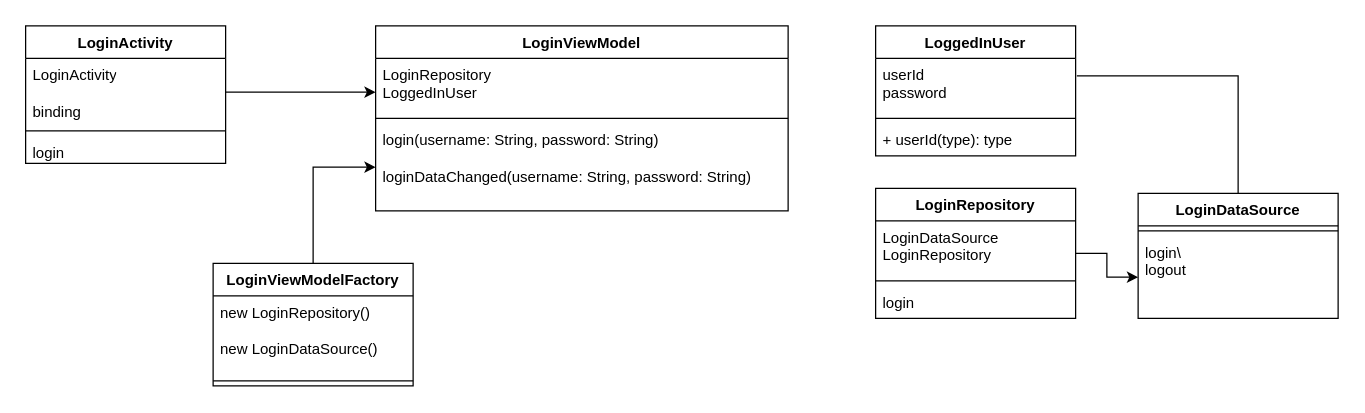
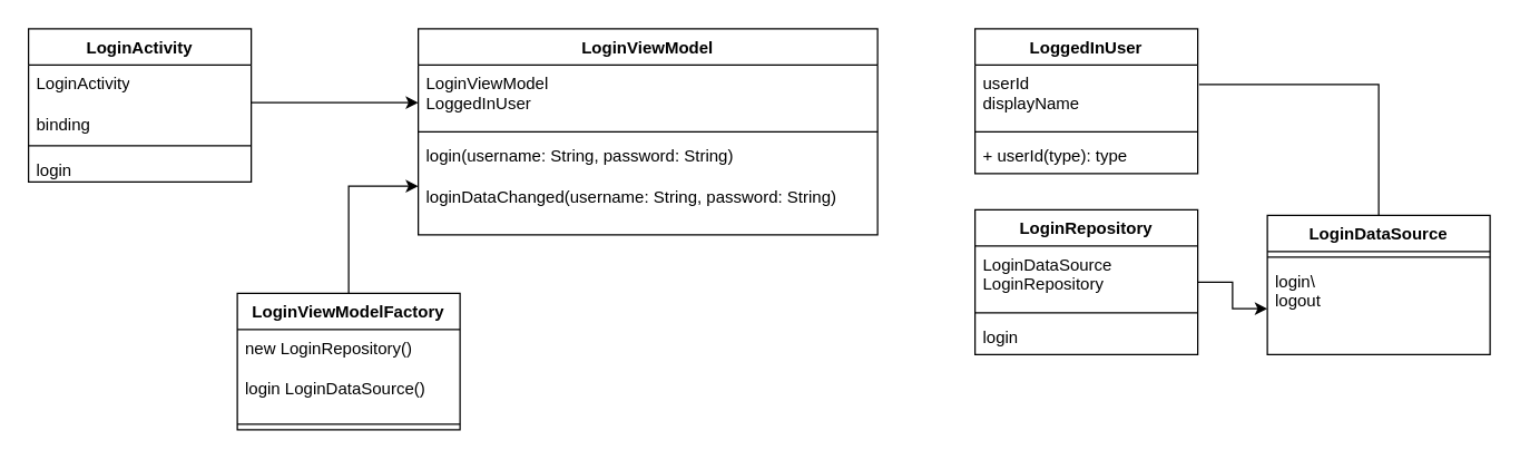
- <mxCell id="7" value="LoginRepository&lt;br&gt;LoggedInUser" style="text;strokeColor=none;fillColor=none;align=left;verticalAlign=top;spacingLeft=4;spacingRight=4;overflow=hidden;rotatable=0;points=[[0,0.5],[1,0.5]];portConstraint=eastwest;whiteSpace=wrap;html=1;" vertex="1" parent="6"><mxGeometry y="26" width="330" height="44" as="geometry" /></mxCell>
+ <mxCell id="7" value="LoginViewModel&lt;br&gt;LoggedInUser" style="text;strokeColor=none;fillColor=none;align=left;verticalAlign=top;spacingLeft=4;spacingRight=4;overflow=hidden;rotatable=0;points=[[0,0.5],[1,0.5]];portConstraint=eastwest;whiteSpace=wrap;html=1;" vertex="1" parent="6"><mxGeometry y="26" width="330" height="44" as="geometry" /></mxCell>
- <mxCell id="16" value="userId&lt;br&gt;password" style="text;strokeColor=none;fillColor=none;align=left;verticalAlign=top;spacingLeft=4;spacingRight=4;overflow=hidden;rotatable=0;points=[[0,0.5],[1,0.5]];portConstraint=eastwest;whiteSpace=wrap;html=1;" vertex="1" parent="15"><mxGeometry y="26" width="160" height="44" as="geometry" /></mxCell>
+ <mxCell id="16" value="userId&lt;br&gt;displayName" style="text;strokeColor=none;fillColor=none;align=left;verticalAlign=top;spacingLeft=4;spacingRight=4;overflow=hidden;rotatable=0;points=[[0,0.5],[1,0.5]];portConstraint=eastwest;whiteSpace=wrap;html=1;" vertex="1" parent="15"><mxGeometry y="26" width="160" height="44" as="geometry" /></mxCell>
- <mxCell id="13" value="new LoginRepository()&lt;br&gt;&lt;br&gt;new LoginDataSource()" style="text;strokeColor=none;fillColor=none;align=left;verticalAlign=top;spacingLeft=4;spacingRight=4;overflow=hidden;rotatable=0;points=[[0,0.5],[1,0.5]];portConstraint=eastwest;whiteSpace=wrap;html=1;" vertex="1" parent="12"><mxGeometry y="26" width="160" height="64" as="geometry" /></mxCell>
+ <mxCell id="13" value="new LoginRepository()&lt;br&gt;&lt;br&gt;login LoginDataSource()" style="text;strokeColor=none;fillColor=none;align=left;verticalAlign=top;spacingLeft=4;spacingRight=4;overflow=hidden;rotatable=0;points=[[0,0.5],[1,0.5]];portConstraint=eastwest;whiteSpace=wrap;html=1;" vertex="1" parent="12"><mxGeometry y="26" width="160" height="64" as="geometry" /></mxCell>
